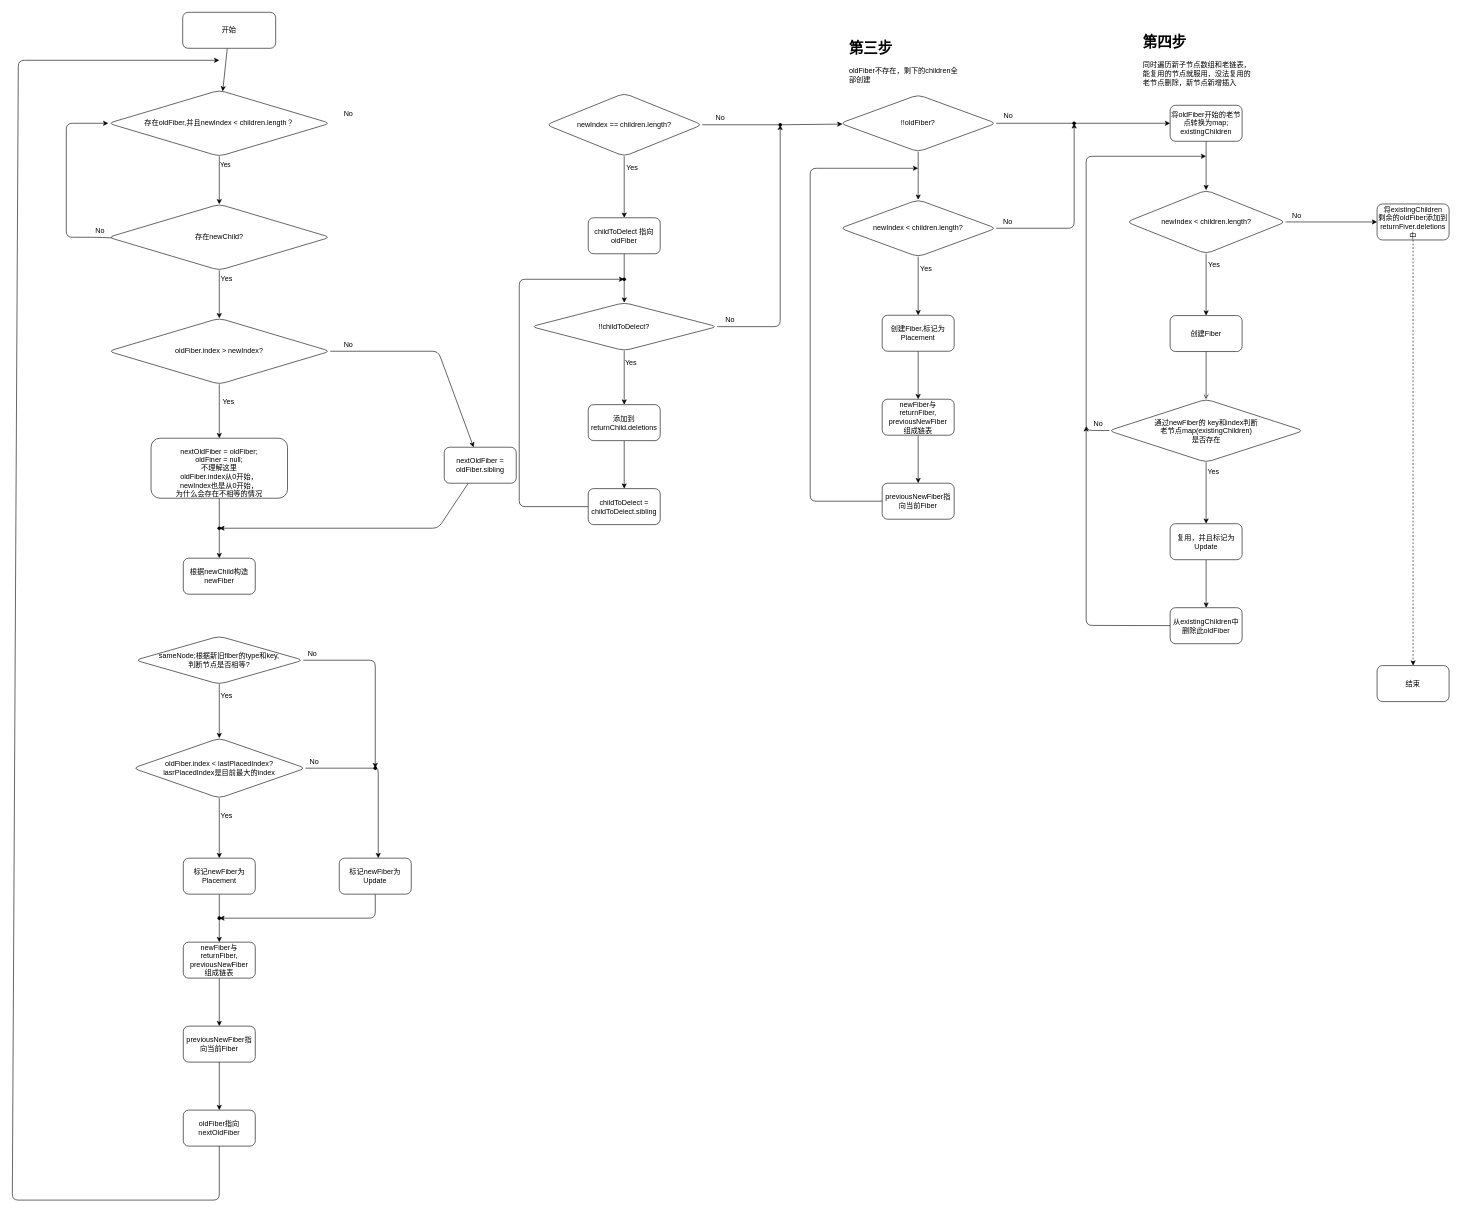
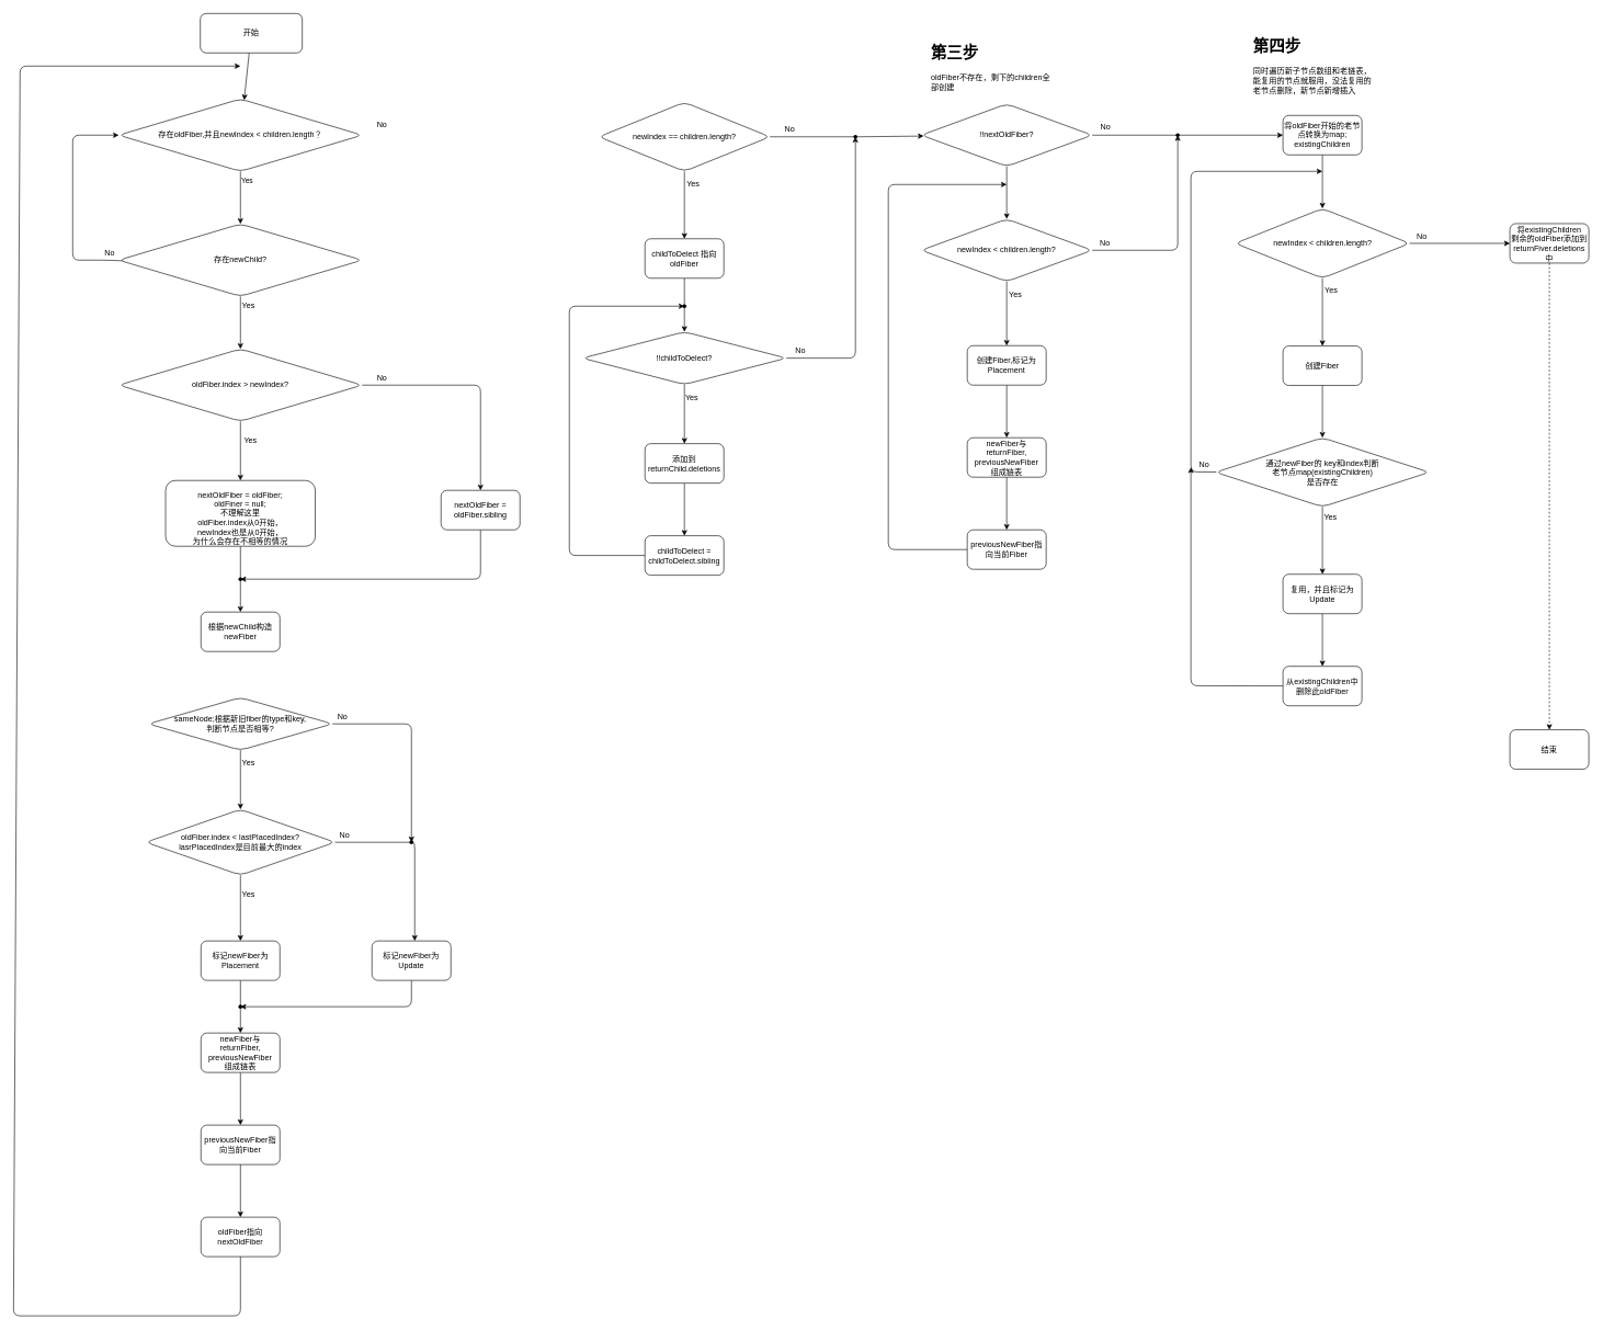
- <mxCell id="64" value="!!oldFiber?" style="rhombus;whiteSpace=wrap;html=1;rounded=1;" vertex="1" parent="1"><mxGeometry x="1400" y="157.5" width="260" height="95" as="geometry" /></mxCell>
+ <mxCell id="64" value="!!nextOldFiber?" style="rhombus;whiteSpace=wrap;html=1;rounded=1;" vertex="1" parent="1"><mxGeometry x="1400" y="157.5" width="260" height="95" as="geometry" /></mxCell>
- <mxCell id="90" value="" style="edgeStyle=none;html=1;fontFamily=Helvetica;fontSize=12;fontColor=default;endArrow=open;" edge="1" parent="1" source="91" target="95"><mxGeometry relative="1" as="geometry" /></mxCell>
+ <mxCell id="90" value="" style="edgeStyle=none;html=1;fontFamily=Helvetica;fontSize=12;fontColor=default;" edge="1" parent="1" source="91" target="95"><mxGeometry relative="1" as="geometry" /></mxCell>
- <mxCell id="19" value="nextOldFiber = oldFiber.sibling" style="whiteSpace=wrap;html=1;rounded=1;" vertex="1" parent="1"><mxGeometry x="740" y="745" width="120" height="60" as="geometry" /></mxCell>
+ <mxCell id="19" value="nextOldFiber = oldFiber.sibling" style="whiteSpace=wrap;html=1;rounded=1;" vertex="1" parent="1"><mxGeometry x="670" y="745" width="120" height="60" as="geometry" /></mxCell>
